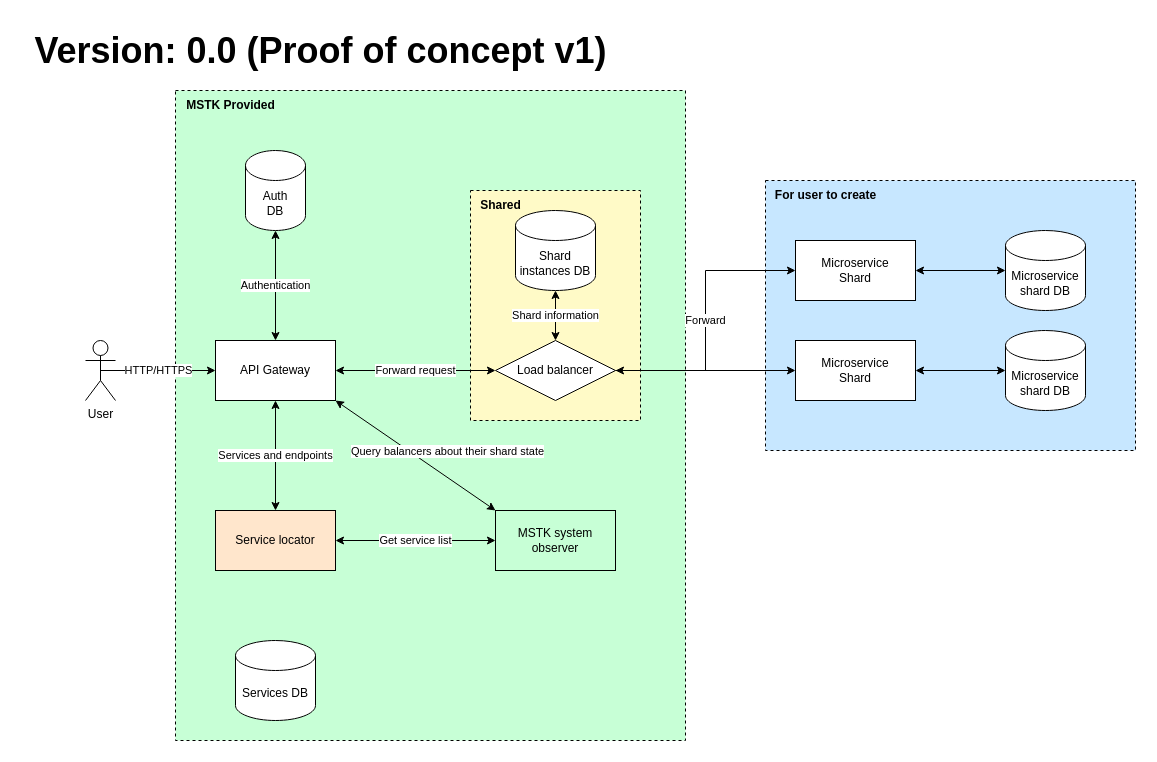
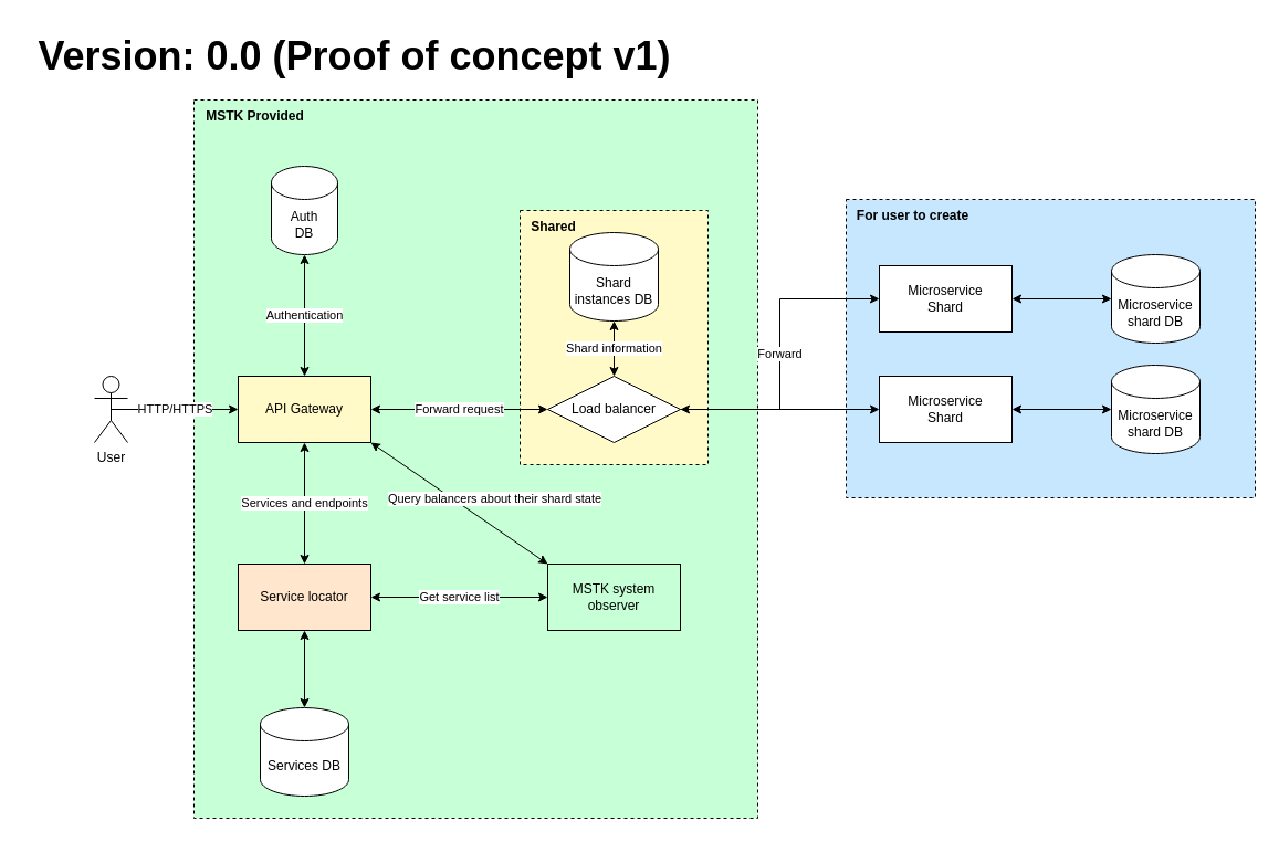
- <mxCell id="9" value="API Gateway" style="whiteSpace=wrap;html=1;verticalAlign=middle;" parent="1" vertex="1"><mxGeometry x="215" y="340" width="120" height="60" as="geometry" /></mxCell>
+ <mxCell id="9" value="API Gateway" style="whiteSpace=wrap;html=1;verticalAlign=middle;fillColor=#fffac7;" parent="1" vertex="1"><mxGeometry x="215" y="340" width="120" height="60" as="geometry" /></mxCell>
+ <mxCell id="16" value="" style="endArrow=classic;startArrow=classic;html=1;rounded=0;entryX=0.5;entryY=1;entryDx=0;entryDy=0;exitX=0.5;exitY=0;exitDx=0;exitDy=0;exitPerimeter=0;" parent="1" source="15" target="10" edge="1"><mxGeometry width="50" height="50" relative="1" as="geometry"><mxPoint x="295" y="635" as="sourcePoint" /><mxPoint x="345" y="585" as="targetPoint" /></mxGeometry></mxCell>
